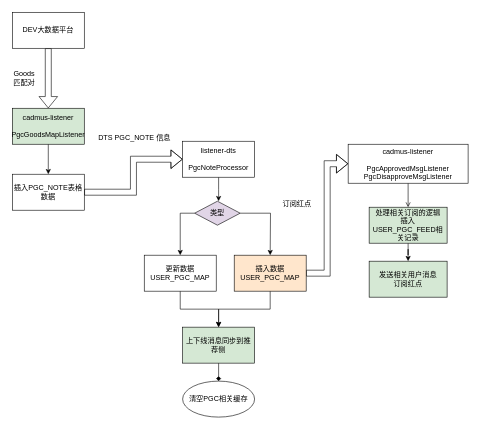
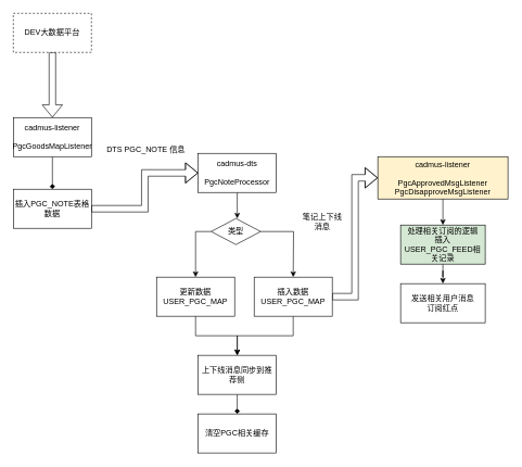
- <mxCell id="3" value="DEV大数据平台" style="rounded=0;whiteSpace=wrap;html=1;" vertex="1" parent="1"><mxGeometry x="20" y="20" width="120" height="60" as="geometry" /></mxCell>
+ <mxCell id="3" value="DEV大数据平台" style="rounded=0;whiteSpace=wrap;html=1;dashed=1;" vertex="1" parent="1"><mxGeometry x="20" y="20" width="120" height="60" as="geometry" /></mxCell>
- <mxCell id="6" value="Goods匹配对" style="text;html=1;strokeColor=none;fillColor=none;align=center;verticalAlign=middle;whiteSpace=wrap;rounded=0;" vertex="1" parent="1"><mxGeometry x="20" y="120" width="40" height="20" as="geometry" /></mxCell>
- <mxCell id="5" value="cadmus-listener&lt;br&gt;&lt;br&gt;PgcGoodsMapListener" style="rounded=0;whiteSpace=wrap;html=1;fillColor=#d5e8d4;" vertex="1" parent="1"><mxGeometry x="20" y="180" width="120" height="60" as="geometry" /></mxCell>
+ <mxCell id="5" value="cadmus-listener&lt;br&gt;&lt;br&gt;PgcGoodsMapListener" style="rounded=0;whiteSpace=wrap;html=1;" vertex="1" parent="1"><mxGeometry x="20" y="180" width="120" height="60" as="geometry" /></mxCell>
- <mxCell id="10" value="listener-dts&lt;br&gt;&lt;br&gt;PgcNoteProcessor" style="rounded=0;whiteSpace=wrap;html=1;" vertex="1" parent="1"><mxGeometry x="304" y="235" width="120" height="60" as="geometry" /></mxCell>
+ <mxCell id="10" value="cadmus-dts&lt;br&gt;&lt;br&gt;PgcNoteProcessor" style="rounded=0;whiteSpace=wrap;html=1;" vertex="1" parent="1"><mxGeometry x="304" y="235" width="120" height="60" as="geometry" /></mxCell>
- <mxCell id="21" value="&lt;span&gt;cadmus-listener&lt;br&gt;&lt;br&gt;PgcApprovedMsgListener&lt;br&gt;PgcDisapproveMsgListener&lt;br&gt;&lt;/span&gt;" style="rounded=0;whiteSpace=wrap;html=1;" vertex="1" parent="1"><mxGeometry x="580" y="240" width="200" height="65" as="geometry" /></mxCell>
+ <mxCell id="21" value="&lt;span&gt;cadmus-listener&lt;br&gt;&lt;br&gt;PgcApprovedMsgListener&lt;br&gt;PgcDisapproveMsgListener&lt;br&gt;&lt;/span&gt;" style="rounded=0;whiteSpace=wrap;html=1;fillColor=#fff2cc;" vertex="1" parent="1"><mxGeometry x="580" y="240" width="200" height="65" as="geometry" /></mxCell>
- <mxCell id="4" value="" style="edgeStyle=orthogonalEdgeStyle;rounded=0;orthogonalLoop=1;jettySize=auto;html=1;" edge="1" parent="1" source="5" target="7"><mxGeometry relative="1" as="geometry" /></mxCell>
+ <mxCell id="4" value="" style="edgeStyle=orthogonalEdgeStyle;rounded=0;orthogonalLoop=1;jettySize=auto;html=1;endArrow=diamond;" edge="1" parent="1" source="5" target="7"><mxGeometry relative="1" as="geometry" /></mxCell>
- <mxCell id="20" style="edgeStyle=orthogonalEdgeStyle;rounded=0;orthogonalLoop=1;jettySize=auto;html=1;exitX=0.5;exitY=1;exitDx=0;exitDy=0;endArrow=open;" edge="1" parent="1" source="21" target="27"><mxGeometry relative="1" as="geometry" /></mxCell>
+ <mxCell id="20" style="edgeStyle=orthogonalEdgeStyle;rounded=0;orthogonalLoop=1;jettySize=auto;html=1;exitX=0.5;exitY=1;exitDx=0;exitDy=0;" edge="1" parent="1" source="21" target="27"><mxGeometry relative="1" as="geometry" /></mxCell>
- <mxCell id="22" value="订阅红点" style="text;html=1;strokeColor=none;fillColor=none;align=center;verticalAlign=middle;whiteSpace=wrap;rounded=0;" vertex="1" parent="1"><mxGeometry x="460" y="335" width="70" height="10" as="geometry" /></mxCell>
+ <mxCell id="22" value="笔记上下线消息" style="text;html=1;strokeColor=none;fillColor=none;align=center;verticalAlign=middle;whiteSpace=wrap;rounded=0;" vertex="1" parent="1"><mxGeometry x="460" y="335" width="70" height="10" as="geometry" /></mxCell>
- <mxCell id="14" value="类型" style="rhombus;whiteSpace=wrap;html=1;fillColor=#e1d5e7;" vertex="1" parent="1"><mxGeometry x="324" y="335" width="76" height="40" as="geometry" /></mxCell>
+ <mxCell id="14" value="类型" style="rhombus;whiteSpace=wrap;html=1;" vertex="1" parent="1"><mxGeometry x="324" y="335" width="76" height="40" as="geometry" /></mxCell>
- <mxCell id="19" value="插入数据&lt;br&gt;USER_PGC_MAP" style="rounded=0;whiteSpace=wrap;html=1;fillColor=#ffe6cc;" vertex="1" parent="1"><mxGeometry x="390" y="425" width="120" height="60" as="geometry" /></mxCell>
+ <mxCell id="19" value="插入数据&lt;br&gt;USER_PGC_MAP" style="rounded=0;whiteSpace=wrap;html=1;" vertex="1" parent="1"><mxGeometry x="390" y="425" width="120" height="60" as="geometry" /></mxCell>
- <mxCell id="28" value="发送相关用户消息&lt;br&gt;订阅红点" style="rounded=0;whiteSpace=wrap;html=1;fillColor=#d5e8d4;" vertex="1" parent="1"><mxGeometry x="615" y="435" width="130" height="60" as="geometry" /></mxCell>
+ <mxCell id="28" value="发送相关用户消息&lt;br&gt;订阅红点" style="rounded=0;whiteSpace=wrap;html=1;" vertex="1" parent="1"><mxGeometry x="615" y="435" width="130" height="60" as="geometry" /></mxCell>
- <mxCell id="24" value="上下线消息同步到推荐侧" style="rounded=0;whiteSpace=wrap;html=1;fillColor=#d5e8d4;" vertex="1" parent="1"><mxGeometry x="304" y="545" width="120" height="60" as="geometry" /></mxCell>
+ <mxCell id="24" value="上下线消息同步到推荐侧" style="rounded=0;whiteSpace=wrap;html=1;" vertex="1" parent="1"><mxGeometry x="304" y="545" width="120" height="60" as="geometry" /></mxCell>
- <mxCell id="25" value="清空PGC相关缓存" style="ellipse;whiteSpace=wrap;html=1;" vertex="1" parent="1"><mxGeometry x="304" y="635" width="120" height="60" as="geometry" /></mxCell>
+ <mxCell id="25" value="清空PGC相关缓存" style="rounded=0;whiteSpace=wrap;html=1;" vertex="1" parent="1"><mxGeometry x="304" y="635" width="120" height="60" as="geometry" /></mxCell>
